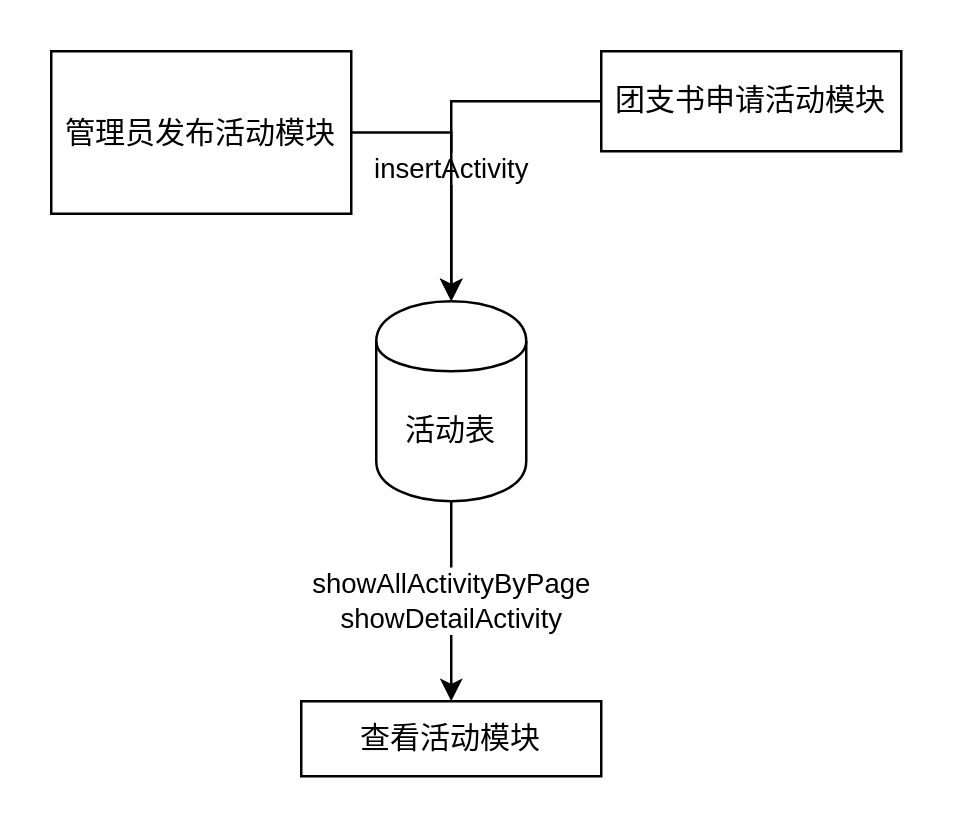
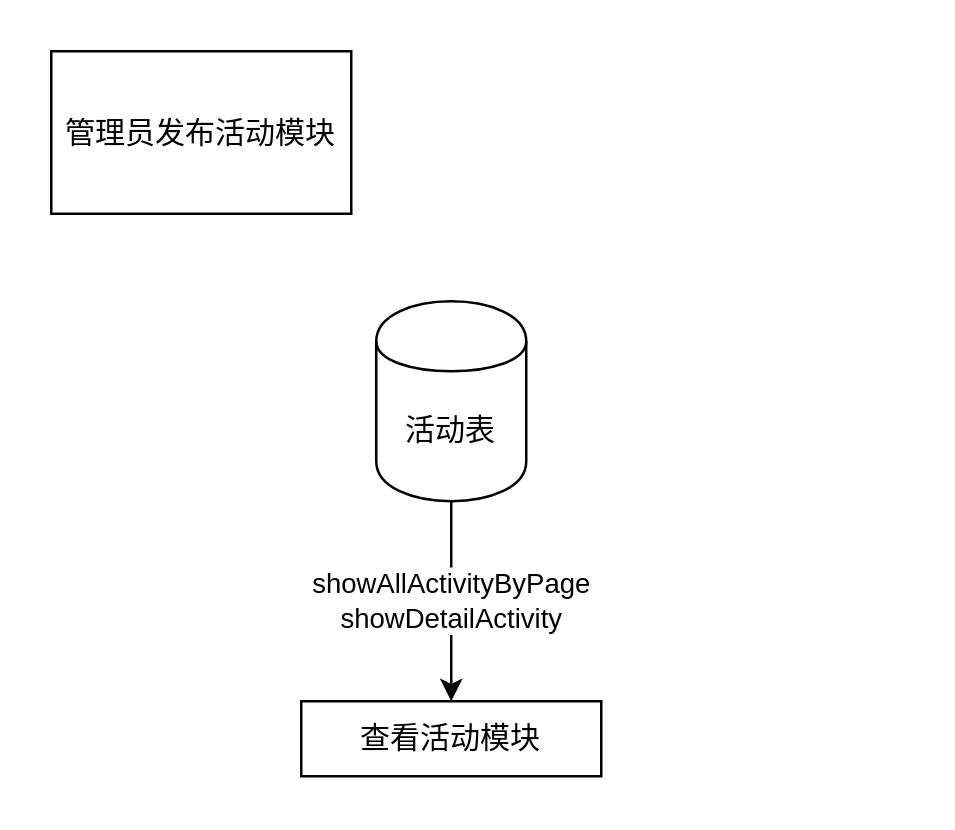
- <mxCell id="7" style="edgeStyle=orthogonalEdgeStyle;rounded=0;orthogonalLoop=1;jettySize=auto;html=1;entryX=0.5;entryY=0;entryDx=0;entryDy=0;" edge="1" parent="1" source="8" target="6"><mxGeometry relative="1" as="geometry" /></mxCell>
- <mxCell id="8" value="团支书申请活动模块" style="rounded=0;whiteSpace=wrap;html=1;" vertex="1" parent="1"><mxGeometry x="240" y="20" width="120" height="40" as="geometry" /></mxCell>
- <mxCell id="2" value="insertActivity" style="edgeStyle=orthogonalEdgeStyle;rounded=0;orthogonalLoop=1;jettySize=auto;html=1;entryX=0.5;entryY=0;entryDx=0;entryDy=0;" parent="1" source="3" target="6" edge="1"><mxGeometry relative="1" as="geometry" /></mxCell>
